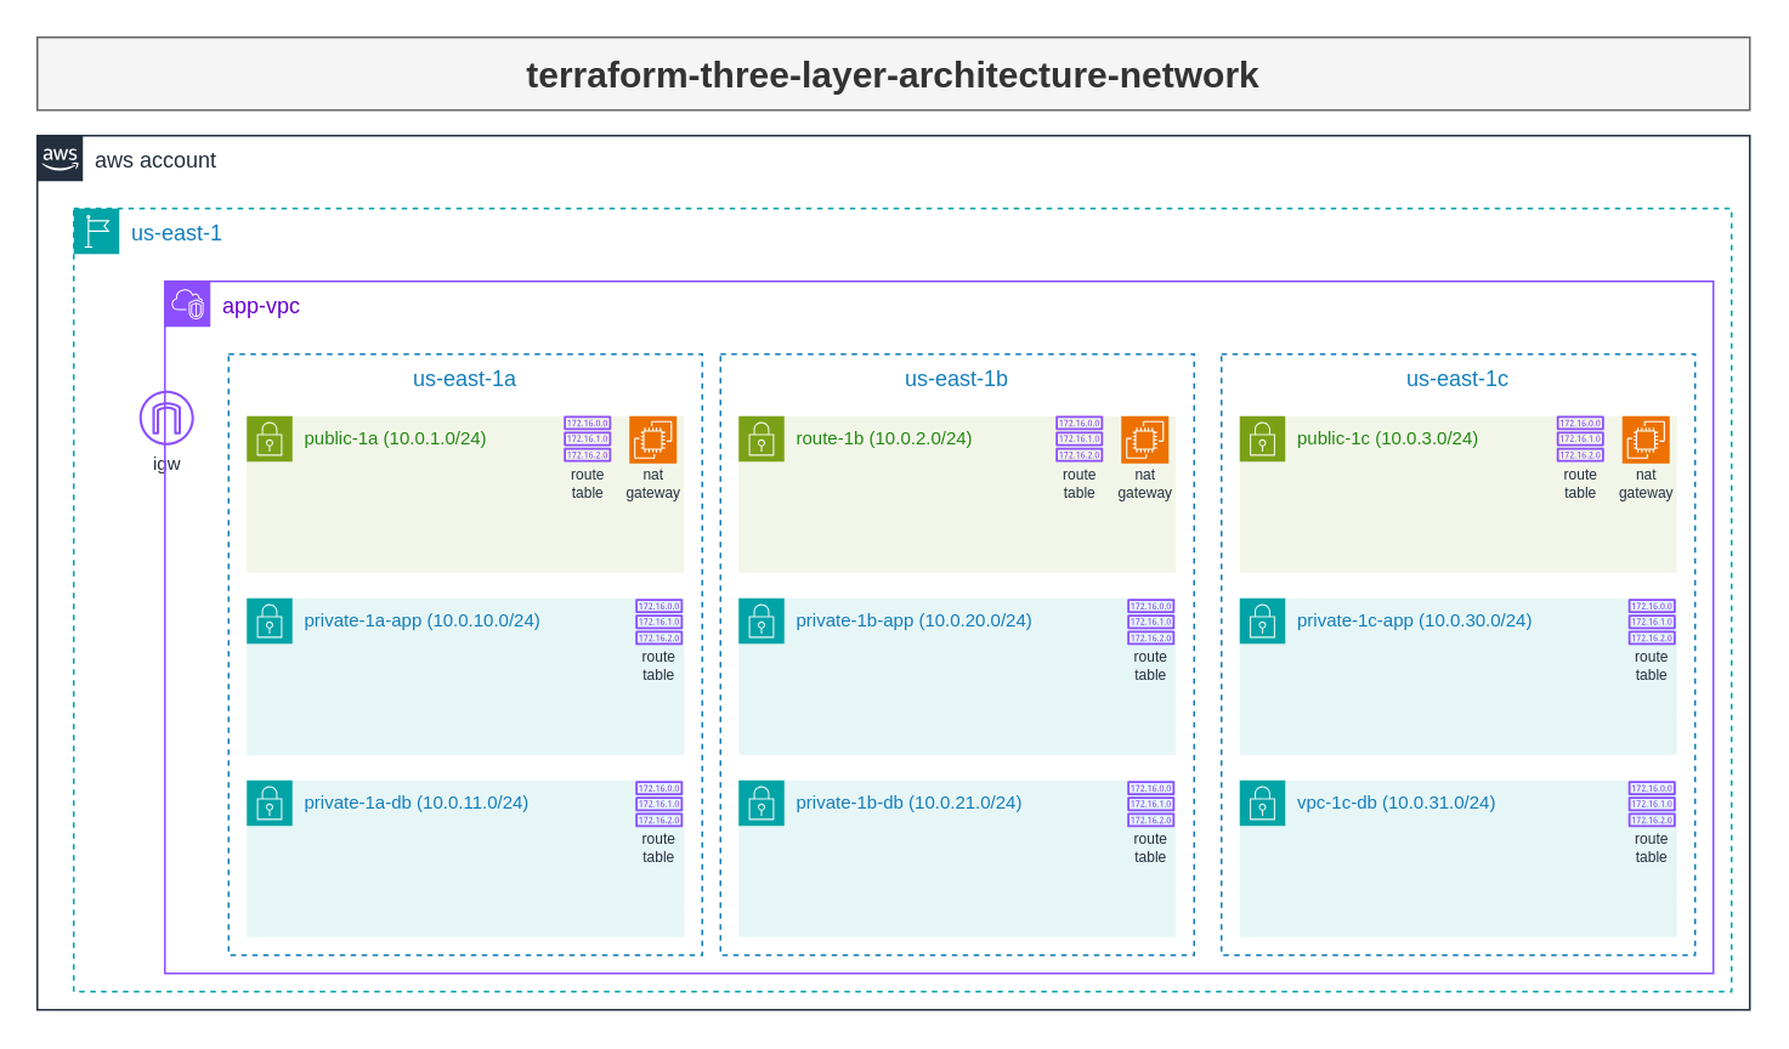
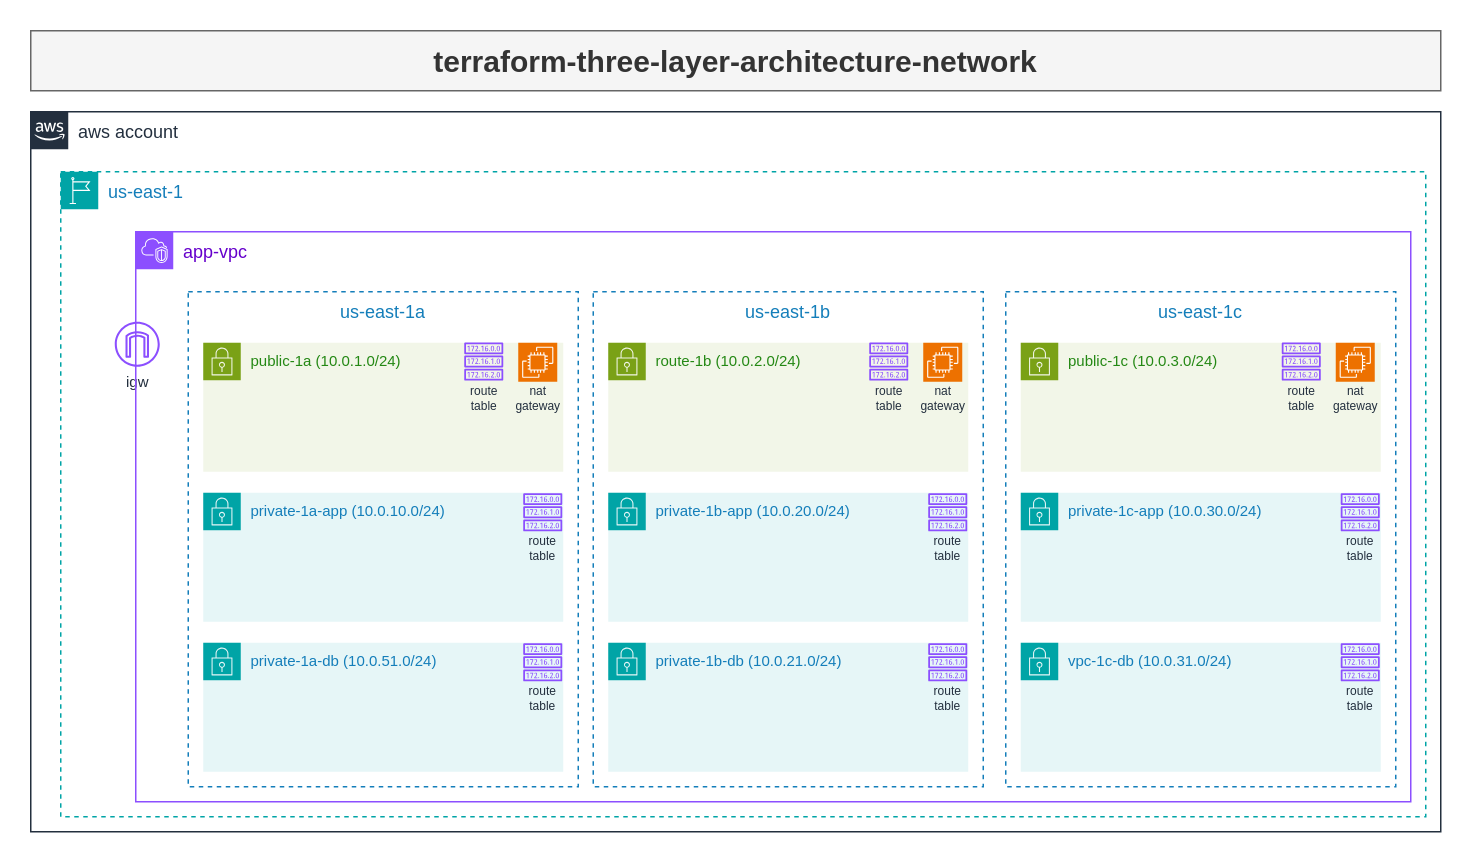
- <mxCell id="11" value="private-1a-db (10.0.11.0/24)" style="points=[[0,0],[0.25,0],[0.5,0],[0.75,0],[1,0],[1,0.25],[1,0.5],[1,0.75],[1,1],[0.75,1],[0.5,1],[0.25,1],[0,1],[0,0.75],[0,0.5],[0,0.25]];outlineConnect=0;gradientColor=none;html=1;whiteSpace=wrap;fontSize=10;fontStyle=0;container=1;pointerEvents=0;collapsible=0;recursiveResize=0;shape=mxgraph.aws4.group;grIcon=mxgraph.aws4.group_security_group;grStroke=0;strokeColor=#00A4A6;fillColor=#E6F6F7;verticalAlign=top;align=left;spacingLeft=30;fontColor=#147EBA;dashed=0;" vertex="1" parent="5"><mxGeometry x="45" y="274" width="240" height="86" as="geometry" /></mxCell>
+ <mxCell id="11" value="private-1a-db (10.0.51.0/24)" style="points=[[0,0],[0.25,0],[0.5,0],[0.75,0],[1,0],[1,0.25],[1,0.5],[1,0.75],[1,1],[0.75,1],[0.5,1],[0.25,1],[0,1],[0,0.75],[0,0.5],[0,0.25]];outlineConnect=0;gradientColor=none;html=1;whiteSpace=wrap;fontSize=10;fontStyle=0;container=1;pointerEvents=0;collapsible=0;recursiveResize=0;shape=mxgraph.aws4.group;grIcon=mxgraph.aws4.group_security_group;grStroke=0;strokeColor=#00A4A6;fillColor=#E6F6F7;verticalAlign=top;align=left;spacingLeft=30;fontColor=#147EBA;dashed=0;" vertex="1" parent="5"><mxGeometry x="45" y="274" width="240" height="86" as="geometry" /></mxCell>
